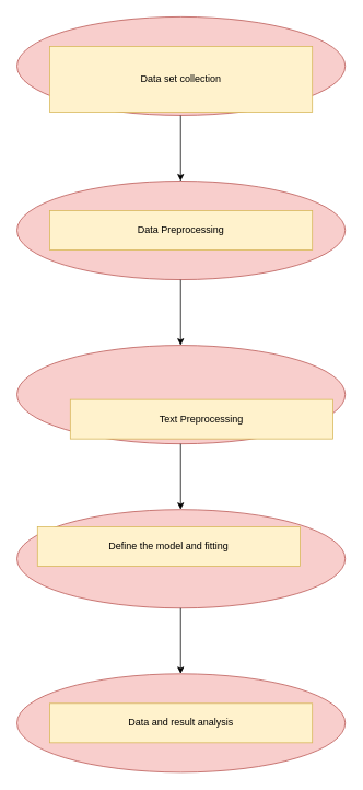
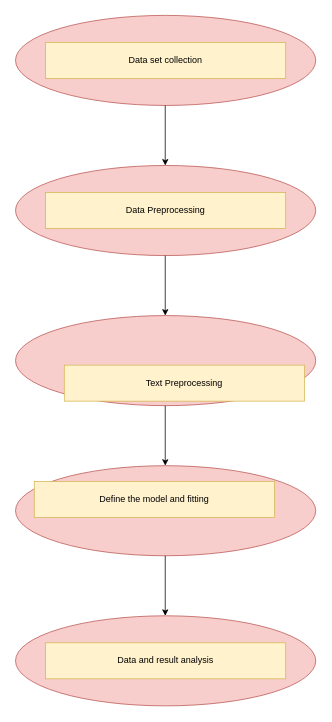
- <mxCell id="4" value="Data set collection" style="rounded=0;whiteSpace=wrap;html=1;fillColor=#fff2cc;strokeColor=#d6b656;" vertex="1" parent="2"><mxGeometry x="40" y="36" width="320" height="80" as="geometry" /></mxCell>
+ <mxCell id="4" value="Data set collection" style="rounded=0;whiteSpace=wrap;html=1;fillColor=#fff2cc;strokeColor=#d6b656;" vertex="1" parent="2"><mxGeometry x="40" y="36" width="320" height="48" as="geometry" /></mxCell>
